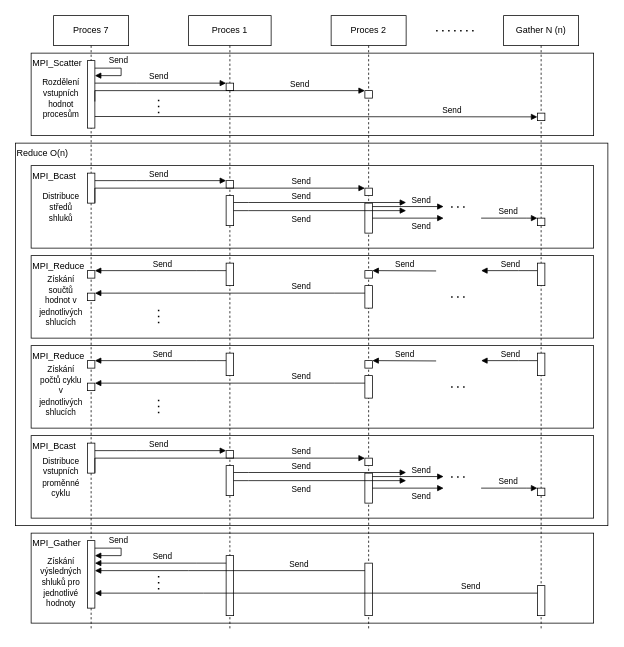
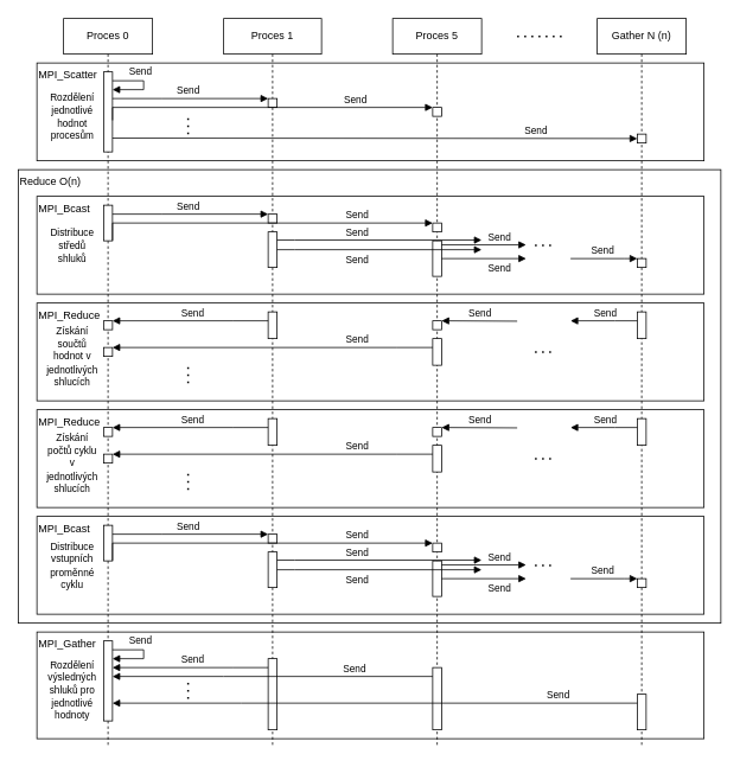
- <mxCell id="9" value="Proces 7" style="shape=umlLifeline;perimeter=lifelinePerimeter;whiteSpace=wrap;html=1;container=1;dropTarget=0;collapsible=0;recursiveResize=0;outlineConnect=0;portConstraint=eastwest;newEdgeStyle={&quot;edgeStyle&quot;:&quot;elbowEdgeStyle&quot;,&quot;elbow&quot;:&quot;vertical&quot;,&quot;curved&quot;:0,&quot;rounded&quot;:0};" vertex="1" parent="1"><mxGeometry x="71" y="20" width="100" height="820" as="geometry" /></mxCell>
+ <mxCell id="9" value="Proces 0" style="shape=umlLifeline;perimeter=lifelinePerimeter;whiteSpace=wrap;html=1;container=1;dropTarget=0;collapsible=0;recursiveResize=0;outlineConnect=0;portConstraint=eastwest;newEdgeStyle={&quot;edgeStyle&quot;:&quot;elbowEdgeStyle&quot;,&quot;elbow&quot;:&quot;vertical&quot;,&quot;curved&quot;:0,&quot;rounded&quot;:0};" vertex="1" parent="1"><mxGeometry x="71" y="20" width="100" height="820" as="geometry" /></mxCell>
- <mxCell id="18" value="Proces 2" style="shape=umlLifeline;perimeter=lifelinePerimeter;whiteSpace=wrap;html=1;container=1;dropTarget=0;collapsible=0;recursiveResize=0;outlineConnect=0;portConstraint=eastwest;newEdgeStyle={&quot;edgeStyle&quot;:&quot;elbowEdgeStyle&quot;,&quot;elbow&quot;:&quot;vertical&quot;,&quot;curved&quot;:0,&quot;rounded&quot;:0};" vertex="1" parent="1"><mxGeometry x="441" y="20" width="100" height="820" as="geometry" /></mxCell>
+ <mxCell id="18" value="Proces 5" style="shape=umlLifeline;perimeter=lifelinePerimeter;whiteSpace=wrap;html=1;container=1;dropTarget=0;collapsible=0;recursiveResize=0;outlineConnect=0;portConstraint=eastwest;newEdgeStyle={&quot;edgeStyle&quot;:&quot;elbowEdgeStyle&quot;,&quot;elbow&quot;:&quot;vertical&quot;,&quot;curved&quot;:0,&quot;rounded&quot;:0};" vertex="1" parent="1"><mxGeometry x="441" y="20" width="100" height="820" as="geometry" /></mxCell>
- <mxCell id="30" value="&lt;font style=&quot;font-size: 11px;&quot;&gt;Rozdělení vstupních hodnot procesům&lt;/font&gt;" style="text;html=1;strokeColor=none;fillColor=none;align=center;verticalAlign=middle;whiteSpace=wrap;rounded=0;" vertex="1" parent="1"><mxGeometry x="51" y="100" width="60" height="60" as="geometry" /></mxCell>
+ <mxCell id="30" value="&lt;font style=&quot;font-size: 11px;&quot;&gt;Rozdělení jednotlivé hodnot procesům&lt;/font&gt;" style="text;html=1;strokeColor=none;fillColor=none;align=center;verticalAlign=middle;whiteSpace=wrap;rounded=0;" vertex="1" parent="1"><mxGeometry x="51" y="100" width="60" height="60" as="geometry" /></mxCell>
- <mxCell id="46" value="&lt;font style=&quot;font-size: 11px;&quot;&gt;Získání výsledných shluků pro jednotlivé hodnoty&lt;/font&gt;" style="text;html=1;strokeColor=none;fillColor=none;align=center;verticalAlign=middle;whiteSpace=wrap;rounded=0;" vertex="1" parent="1"><mxGeometry x="51" y="740" width="60" height="70" as="geometry" /></mxCell>
+ <mxCell id="46" value="&lt;font style=&quot;font-size: 11px;&quot;&gt;Rozdělení výsledných shluků pro jednotlivé hodnoty&lt;/font&gt;" style="text;html=1;strokeColor=none;fillColor=none;align=center;verticalAlign=middle;whiteSpace=wrap;rounded=0;" vertex="1" parent="1"><mxGeometry x="51" y="740" width="60" height="70" as="geometry" /></mxCell>
